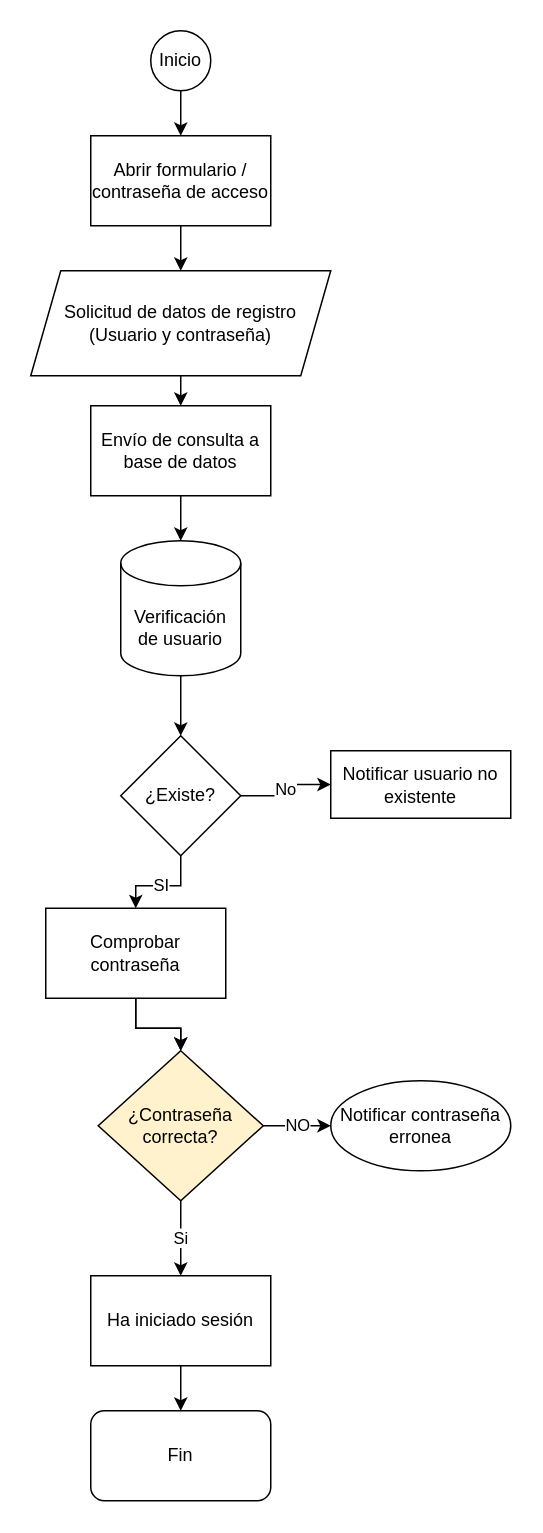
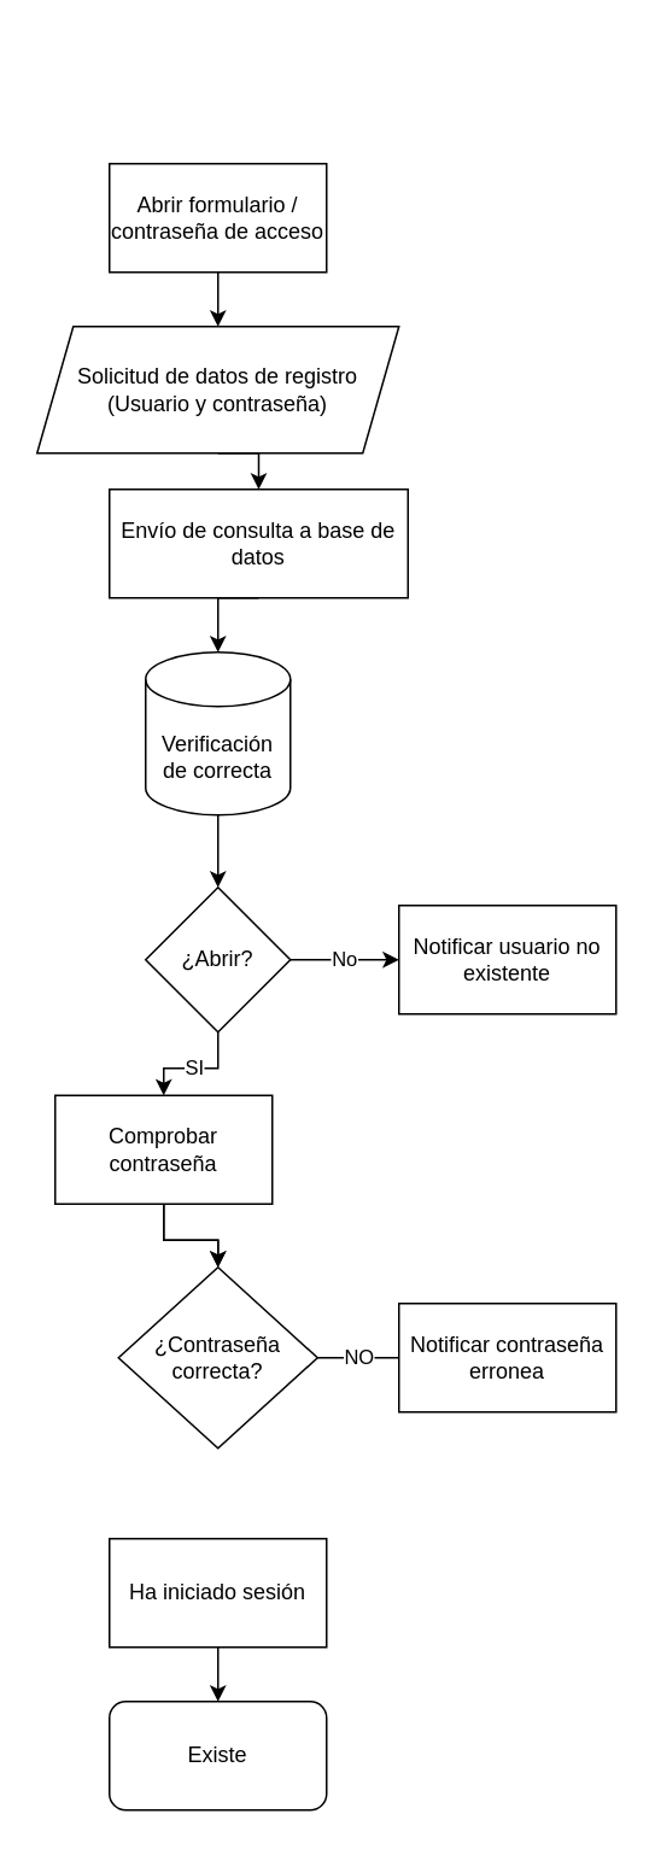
- <mxCell id="11" value="Inicio" style="ellipse;whiteSpace=wrap;html=1;aspect=fixed;" vertex="1" parent="1"><mxGeometry x="100" y="20" width="40" height="40" as="geometry" /></mxCell>
- <mxCell id="10" style="edgeStyle=orthogonalEdgeStyle;rounded=0;orthogonalLoop=1;jettySize=auto;html=1;exitX=0.5;exitY=1;exitDx=0;exitDy=0;entryX=0.5;entryY=0;entryDx=0;entryDy=0;" edge="1" parent="1" source="11" target="3"><mxGeometry relative="1" as="geometry" /></mxCell>
- <mxCell id="18" value="Envío de consulta a base de datos" style="rounded=0;whiteSpace=wrap;html=1;" vertex="1" parent="1"><mxGeometry x="60" y="270" width="120" height="60" as="geometry" /></mxCell>
+ <mxCell id="18" value="Envío de consulta a base de datos" style="rounded=0;whiteSpace=wrap;html=1;" vertex="1" parent="1"><mxGeometry x="60" y="270" width="165" height="60" as="geometry" /></mxCell>
- <mxCell id="16" value="Verificación de usuario" style="shape=cylinder3;whiteSpace=wrap;html=1;boundedLbl=1;backgroundOutline=1;size=15;" vertex="1" parent="1"><mxGeometry x="80" y="360" width="80" height="90" as="geometry" /></mxCell>
+ <mxCell id="16" value="Verificación de correcta" style="shape=cylinder3;whiteSpace=wrap;html=1;boundedLbl=1;backgroundOutline=1;size=15;" vertex="1" parent="1"><mxGeometry x="80" y="360" width="80" height="90" as="geometry" /></mxCell>
- <mxCell id="14" value="Notificar usuario no existente" style="rounded=0;whiteSpace=wrap;html=1;" vertex="1" parent="1"><mxGeometry x="220" y="500" width="120" height="45" as="geometry" /></mxCell>
+ <mxCell id="14" value="Notificar usuario no existente" style="rounded=0;whiteSpace=wrap;html=1;" vertex="1" parent="1"><mxGeometry x="220" y="500" width="120" height="60" as="geometry" /></mxCell>
- <mxCell id="9" value="¿Existe?" style="rhombus;whiteSpace=wrap;html=1;" vertex="1" parent="1"><mxGeometry x="80" y="490" width="80" height="80" as="geometry" /></mxCell>
+ <mxCell id="9" value="¿Abrir?" style="rhombus;whiteSpace=wrap;html=1;" vertex="1" parent="1"><mxGeometry x="80" y="490" width="80" height="80" as="geometry" /></mxCell>
- <mxCell id="21" value="¿Contraseña correcta?" style="rhombus;whiteSpace=wrap;html=1;fillColor=#fff2cc;" vertex="1" parent="1"><mxGeometry x="65" y="700" width="110" height="100" as="geometry" /></mxCell>
+ <mxCell id="21" value="¿Contraseña correcta?" style="rhombus;whiteSpace=wrap;html=1;" vertex="1" parent="1"><mxGeometry x="65" y="700" width="110" height="100" as="geometry" /></mxCell>
- <mxCell id="19" value="NO" style="edgeStyle=orthogonalEdgeStyle;rounded=0;orthogonalLoop=1;jettySize=auto;html=1;exitX=1;exitY=0.5;exitDx=0;exitDy=0;entryX=0;entryY=0.5;entryDx=0;entryDy=0;" edge="1" parent="1" source="21" target="22"><mxGeometry relative="1" as="geometry" /></mxCell>
+ <mxCell id="19" value="NO" style="edgeStyle=orthogonalEdgeStyle;rounded=0;orthogonalLoop=1;jettySize=auto;html=1;exitX=1;exitY=0.5;exitDx=0;exitDy=0;entryX=0;entryY=0.5;entryDx=0;entryDy=0;endArrow=none;" edge="1" parent="1" source="21" target="22"><mxGeometry relative="1" as="geometry" /></mxCell>
- <mxCell id="22" value="Notificar contraseña erronea" style="ellipse;whiteSpace=wrap;html=1;" vertex="1" parent="1"><mxGeometry x="220" y="720" width="120" height="60" as="geometry" /></mxCell>
+ <mxCell id="22" value="Notificar contraseña erronea" style="rounded=0;whiteSpace=wrap;html=1;" vertex="1" parent="1"><mxGeometry x="220" y="720" width="120" height="60" as="geometry" /></mxCell>
- <mxCell id="20" value="Si" style="edgeStyle=orthogonalEdgeStyle;rounded=0;orthogonalLoop=1;jettySize=auto;html=1;exitX=0.5;exitY=1;exitDx=0;exitDy=0;entryX=0.5;entryY=0;entryDx=0;entryDy=0;" edge="1" parent="1" source="21" target="24"><mxGeometry relative="1" as="geometry" /></mxCell>
- <mxCell id="25" value="Fin" style="rounded=1;whiteSpace=wrap;html=1;" vertex="1" parent="1"><mxGeometry x="60" y="940" width="120" height="60" as="geometry" /></mxCell>
+ <mxCell id="25" value="Existe" style="rounded=1;whiteSpace=wrap;html=1;" vertex="1" parent="1"><mxGeometry x="60" y="940" width="120" height="60" as="geometry" /></mxCell>
